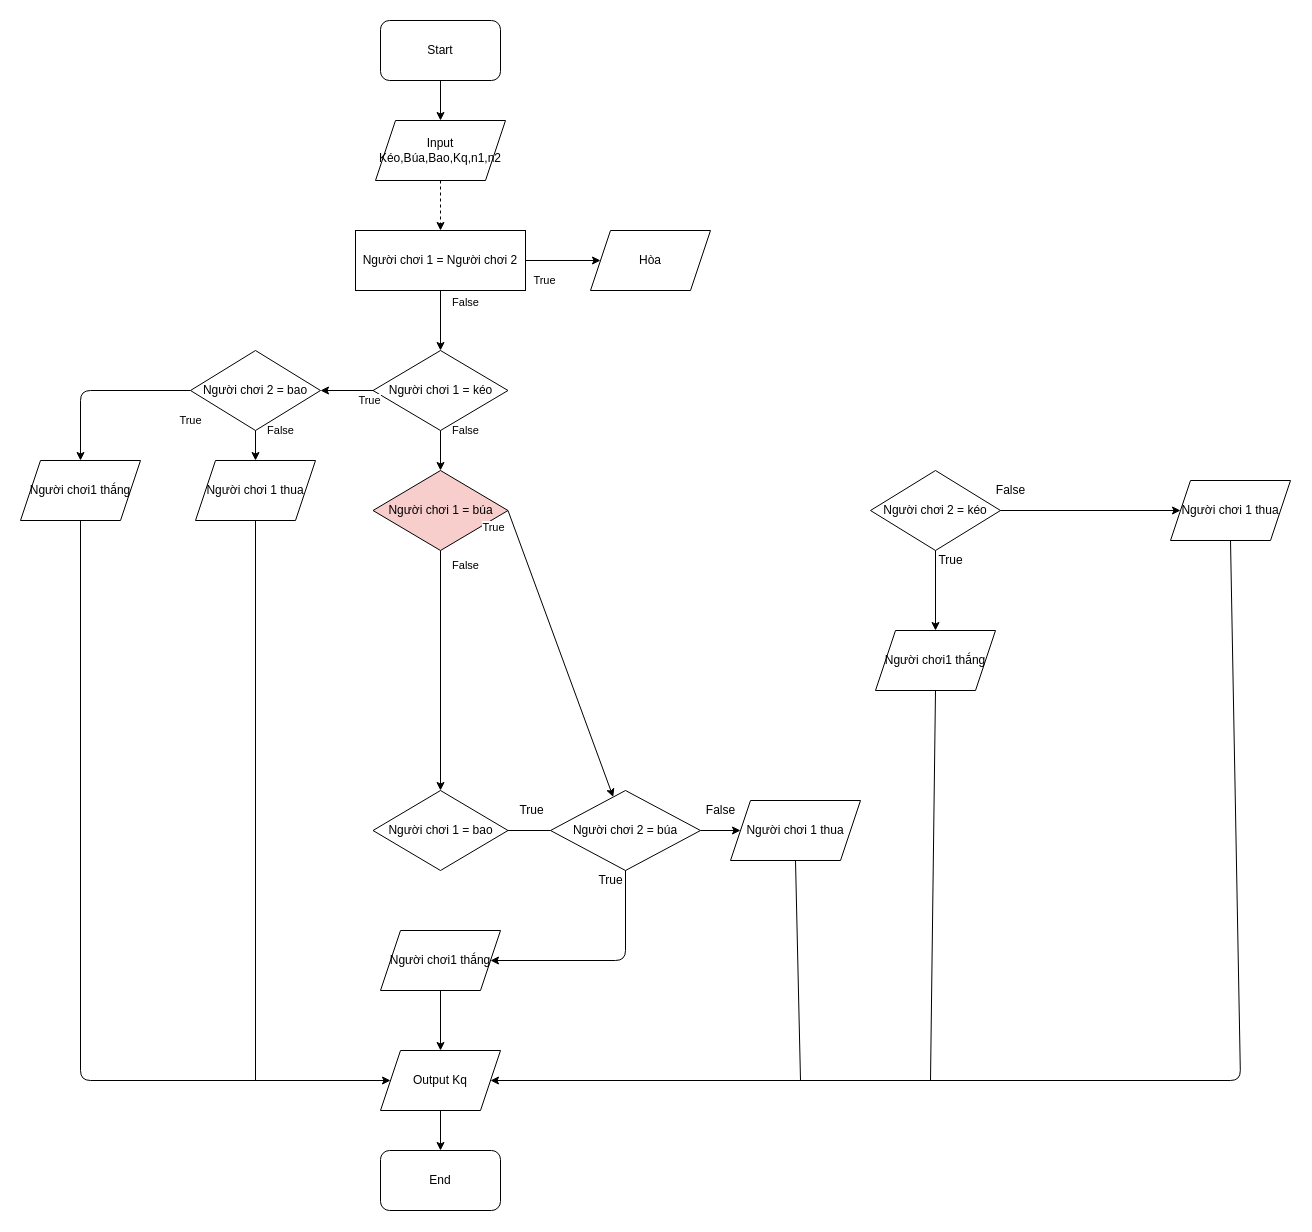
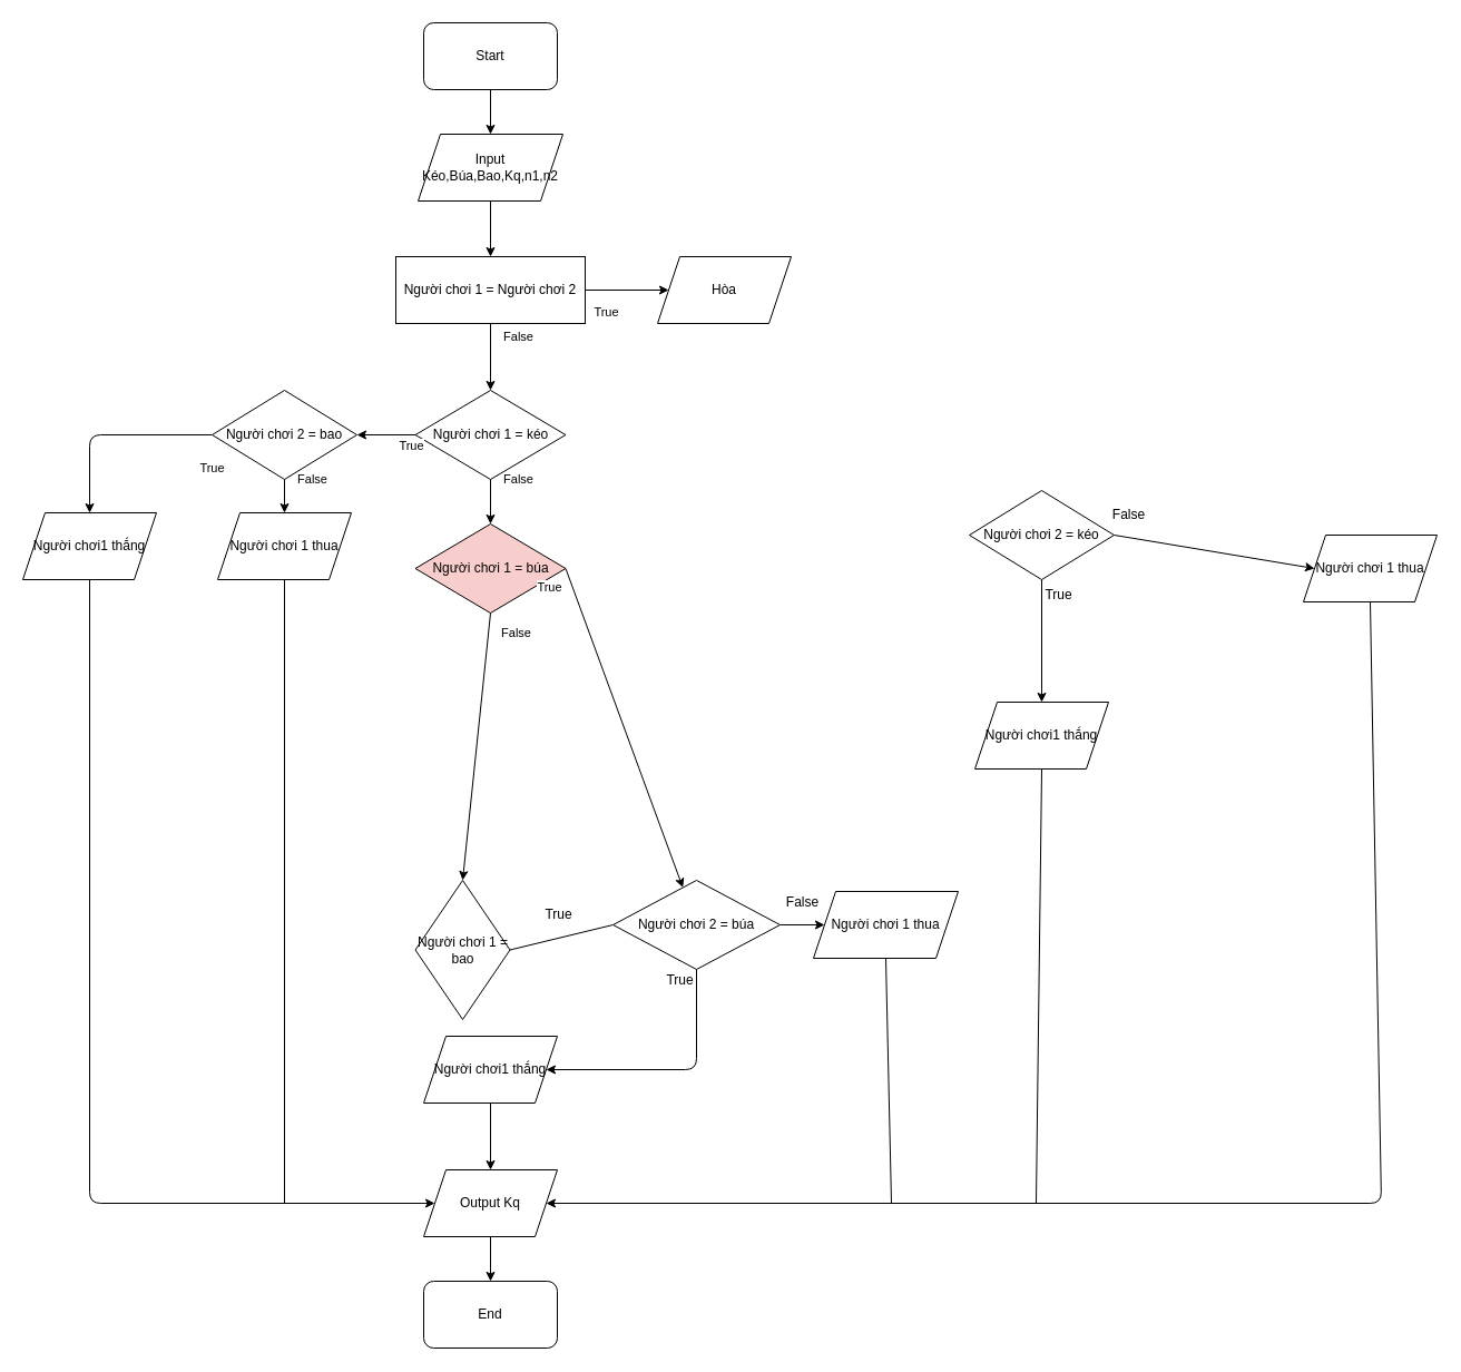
- <mxCell id="4" style="edgeStyle=none;html=1;exitX=0.5;exitY=1;exitDx=0;exitDy=0;entryX=0.5;entryY=0;entryDx=0;entryDy=0;dashed=1;" edge="1" parent="1" source="5" target="6"><mxGeometry relative="1" as="geometry" /></mxCell>
+ <mxCell id="4" style="edgeStyle=none;html=1;exitX=0.5;exitY=1;exitDx=0;exitDy=0;entryX=0.5;entryY=0;entryDx=0;entryDy=0;" edge="1" parent="1" source="5" target="6"><mxGeometry relative="1" as="geometry" /></mxCell>
- <mxCell id="23" value="Người chơi 2 = kéo" style="rhombus;whiteSpace=wrap;html=1;" vertex="1" parent="1"><mxGeometry x="870" y="470" width="130" height="80" as="geometry" /></mxCell>
+ <mxCell id="23" value="Người chơi 2 = kéo" style="rhombus;whiteSpace=wrap;html=1;" vertex="1" parent="1"><mxGeometry x="870" y="440" width="130" height="80" as="geometry" /></mxCell>
- <mxCell id="12" value="Người chơi 1 = bao" style="rhombus;whiteSpace=wrap;html=1;" vertex="1" parent="1"><mxGeometry x="372.5" y="790" width="135" height="80" as="geometry" /></mxCell>
+ <mxCell id="12" value="Người chơi 1 = bao" style="rhombus;whiteSpace=wrap;html=1;" vertex="1" parent="1"><mxGeometry x="372.5" y="790" width="85" height="125" as="geometry" /></mxCell>
